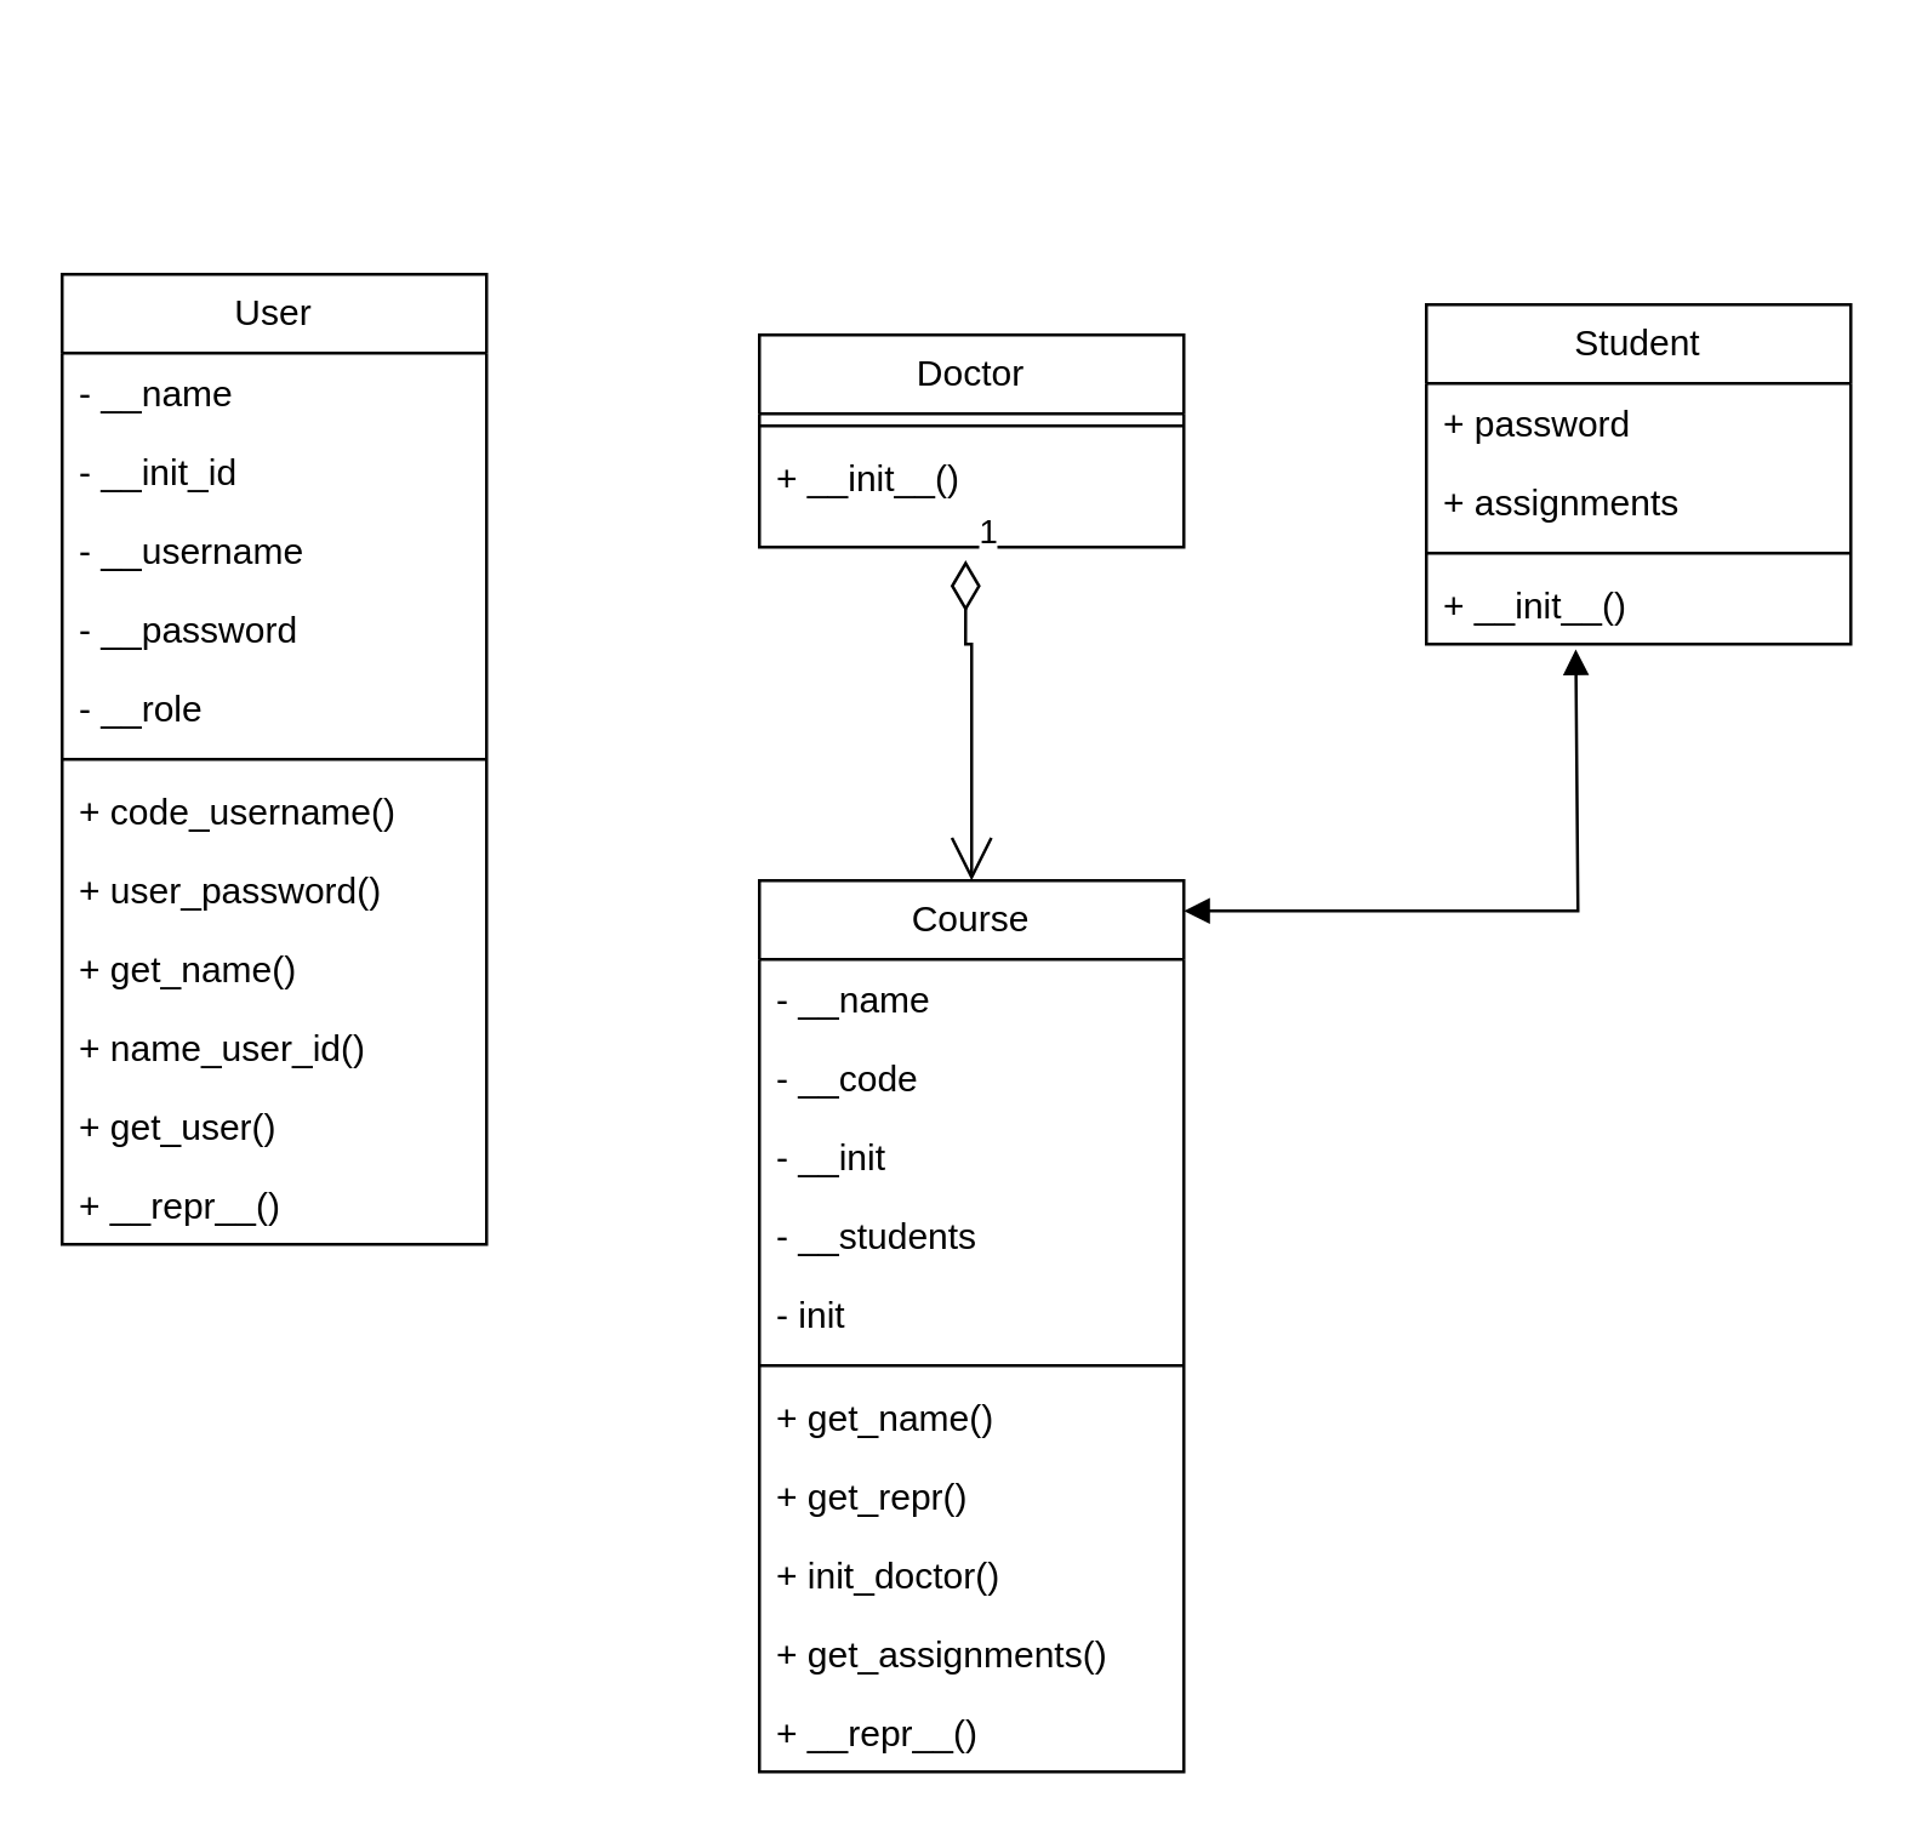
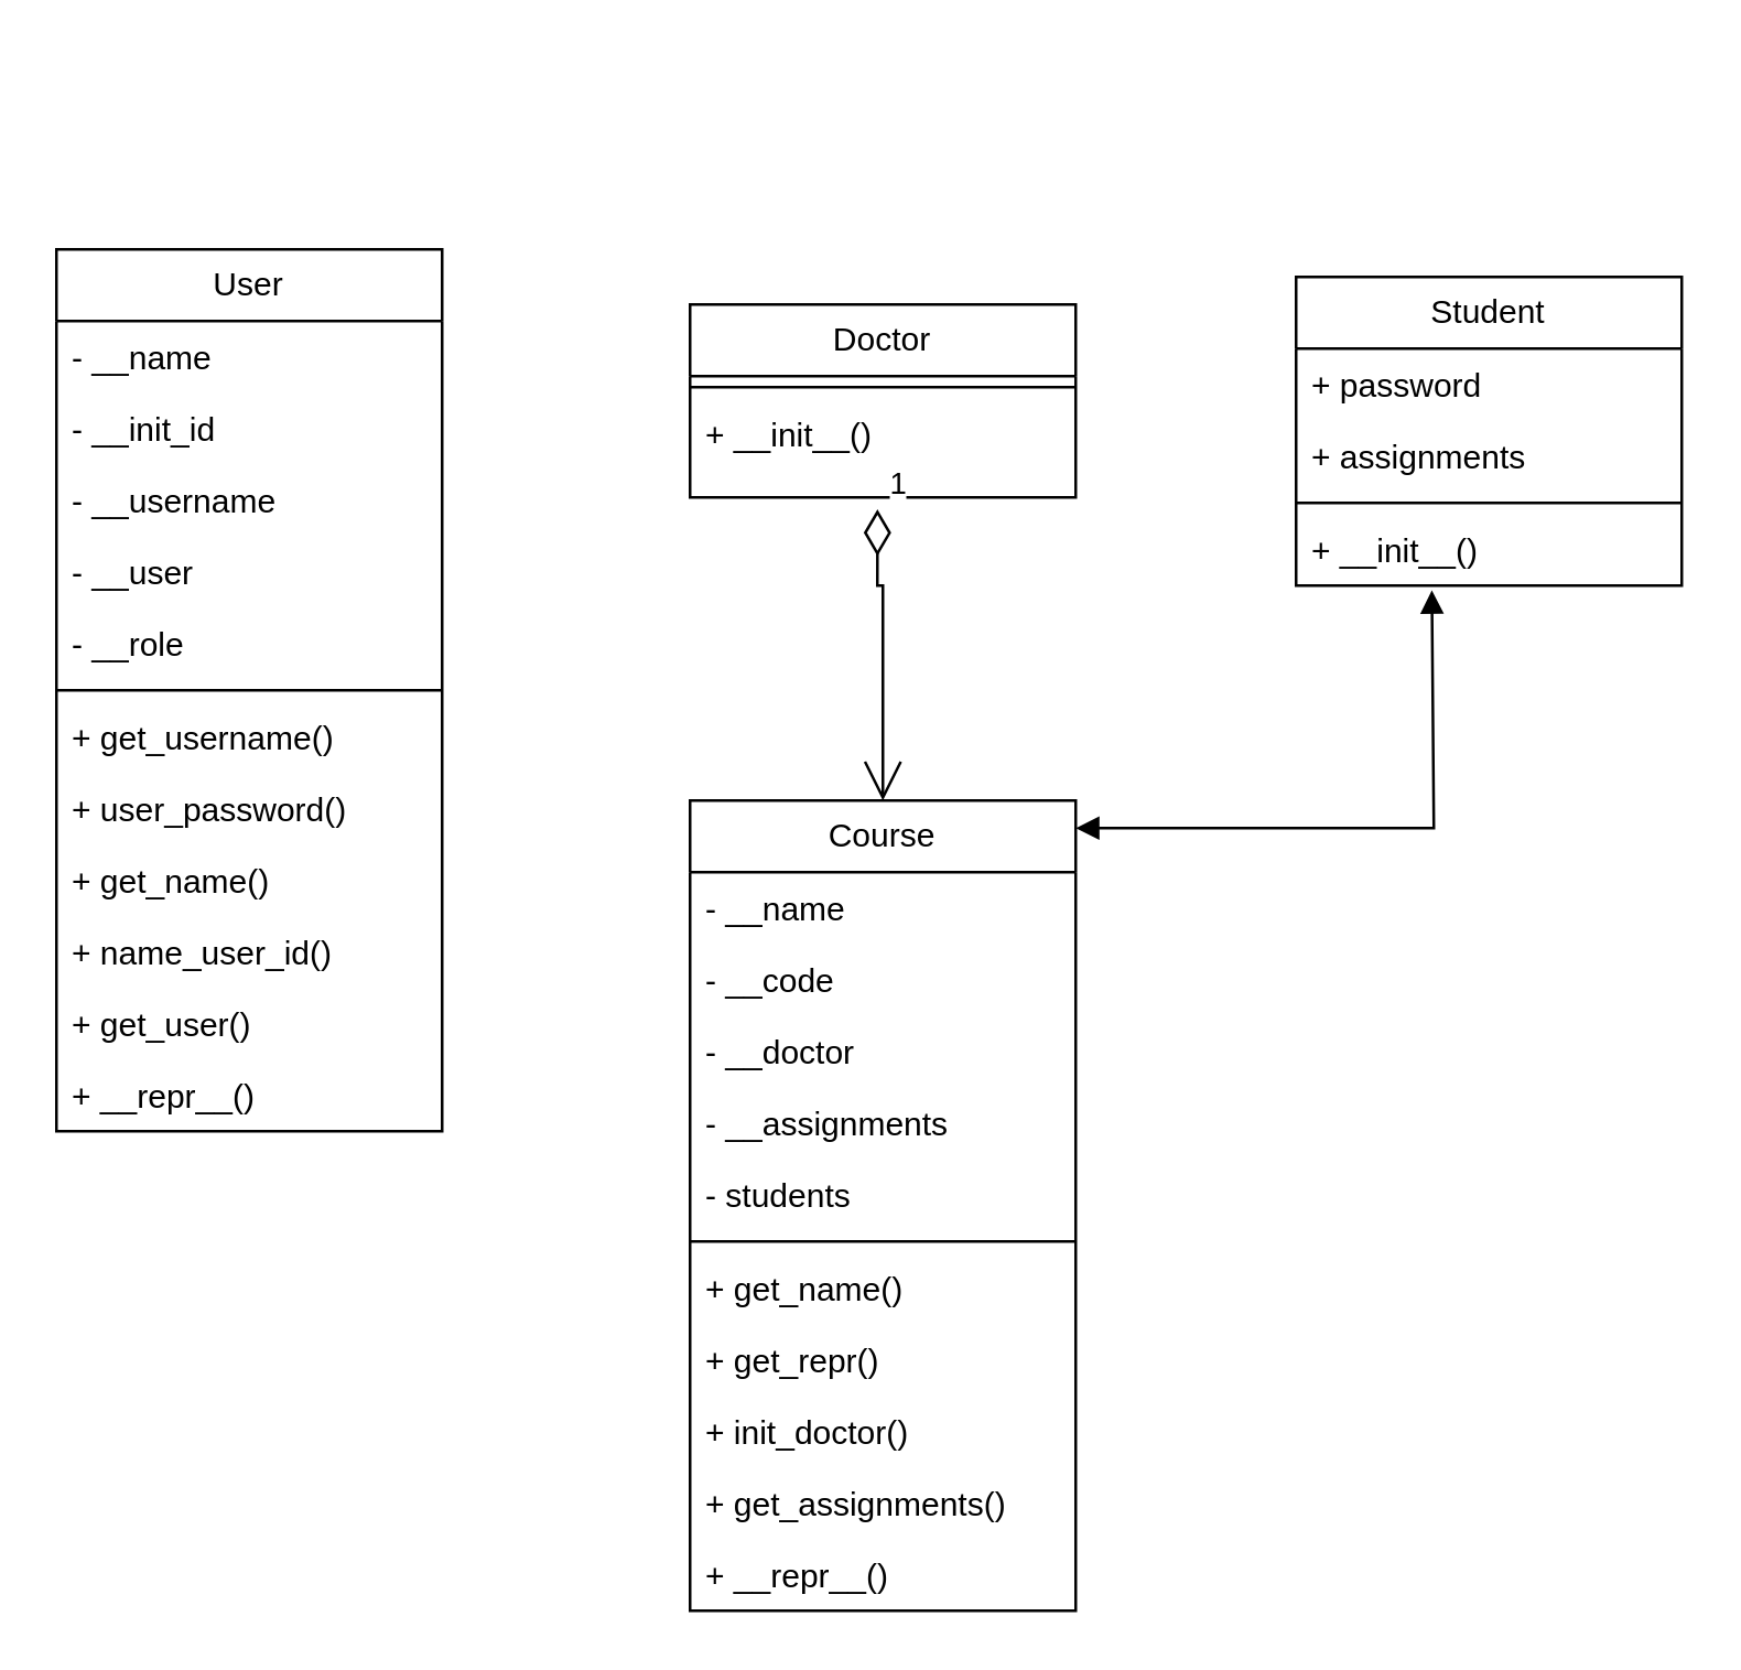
- <mxCell id="7" value="- __password " style="text;strokeColor=none;fillColor=none;align=left;verticalAlign=top;spacingLeft=4;spacingRight=4;overflow=hidden;rotatable=0;points=[[0,0.5],[1,0.5]];portConstraint=eastwest;whiteSpace=wrap;html=1;" vertex="1" parent="3"><mxGeometry y="104" width="140" height="26" as="geometry" /></mxCell>
+ <mxCell id="7" value="- __user " style="text;strokeColor=none;fillColor=none;align=left;verticalAlign=top;spacingLeft=4;spacingRight=4;overflow=hidden;rotatable=0;points=[[0,0.5],[1,0.5]];portConstraint=eastwest;whiteSpace=wrap;html=1;" vertex="1" parent="3"><mxGeometry y="104" width="140" height="26" as="geometry" /></mxCell>
- <mxCell id="10" value="+ code_username()&lt;span style=&quot;white-space: pre;&quot;&gt;&#09;&lt;/span&gt;" style="text;strokeColor=none;fillColor=none;align=left;verticalAlign=top;spacingLeft=4;spacingRight=4;overflow=hidden;rotatable=0;points=[[0,0.5],[1,0.5]];portConstraint=eastwest;whiteSpace=wrap;html=1;" vertex="1" parent="3"><mxGeometry y="164" width="140" height="26" as="geometry" /></mxCell>
+ <mxCell id="10" value="+ get_username()&lt;span style=&quot;white-space: pre;&quot;&gt;&#09;&lt;/span&gt;" style="text;strokeColor=none;fillColor=none;align=left;verticalAlign=top;spacingLeft=4;spacingRight=4;overflow=hidden;rotatable=0;points=[[0,0.5],[1,0.5]];portConstraint=eastwest;whiteSpace=wrap;html=1;" vertex="1" parent="3"><mxGeometry y="164" width="140" height="26" as="geometry" /></mxCell>
- <mxCell id="27" value="- __init" style="text;strokeColor=none;fillColor=none;align=left;verticalAlign=top;spacingLeft=4;spacingRight=4;overflow=hidden;rotatable=0;points=[[0,0.5],[1,0.5]];portConstraint=eastwest;whiteSpace=wrap;html=1;" vertex="1" parent="24"><mxGeometry y="78" width="140" height="26" as="geometry" /></mxCell>
+ <mxCell id="27" value="- __doctor" style="text;strokeColor=none;fillColor=none;align=left;verticalAlign=top;spacingLeft=4;spacingRight=4;overflow=hidden;rotatable=0;points=[[0,0.5],[1,0.5]];portConstraint=eastwest;whiteSpace=wrap;html=1;" vertex="1" parent="24"><mxGeometry y="78" width="140" height="26" as="geometry" /></mxCell>
- <mxCell id="28" value="- __students " style="text;strokeColor=none;fillColor=none;align=left;verticalAlign=top;spacingLeft=4;spacingRight=4;overflow=hidden;rotatable=0;points=[[0,0.5],[1,0.5]];portConstraint=eastwest;whiteSpace=wrap;html=1;" vertex="1" parent="24"><mxGeometry y="104" width="140" height="26" as="geometry" /></mxCell>
+ <mxCell id="28" value="- __assignments " style="text;strokeColor=none;fillColor=none;align=left;verticalAlign=top;spacingLeft=4;spacingRight=4;overflow=hidden;rotatable=0;points=[[0,0.5],[1,0.5]];portConstraint=eastwest;whiteSpace=wrap;html=1;" vertex="1" parent="24"><mxGeometry y="104" width="140" height="26" as="geometry" /></mxCell>
- <mxCell id="29" value="- init " style="text;strokeColor=none;fillColor=none;align=left;verticalAlign=top;spacingLeft=4;spacingRight=4;overflow=hidden;rotatable=0;points=[[0,0.5],[1,0.5]];portConstraint=eastwest;whiteSpace=wrap;html=1;" vertex="1" parent="24"><mxGeometry y="130" width="140" height="26" as="geometry" /></mxCell>
+ <mxCell id="29" value="- students " style="text;strokeColor=none;fillColor=none;align=left;verticalAlign=top;spacingLeft=4;spacingRight=4;overflow=hidden;rotatable=0;points=[[0,0.5],[1,0.5]];portConstraint=eastwest;whiteSpace=wrap;html=1;" vertex="1" parent="24"><mxGeometry y="130" width="140" height="26" as="geometry" /></mxCell>
